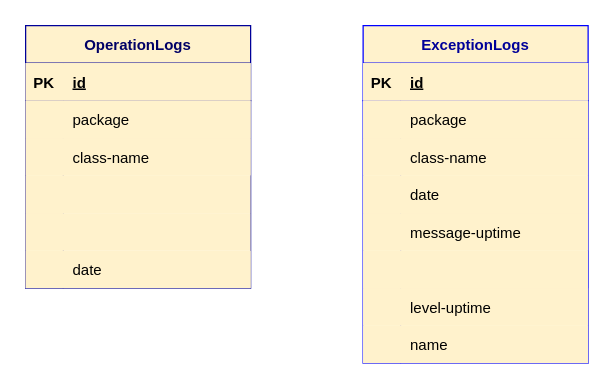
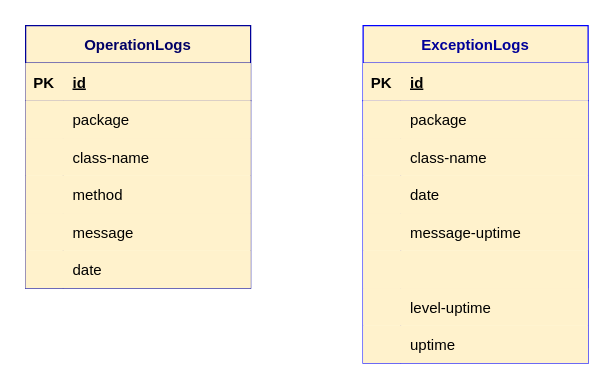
+ <mxCell id="38" value="method" style="shape=partialRectangle;connectable=0;fillColor=#fff2cc;top=0;left=0;bottom=0;right=0;align=left;spacingLeft=6;overflow=hidden;perimeterSpacing=3;strokeColor=#000099;" vertex="1" parent="36"><mxGeometry x="30" width="150" height="30" as="geometry" /></mxCell>
+ <mxCell id="41" value="message" style="shape=partialRectangle;connectable=0;fillColor=#fff2cc;top=0;left=0;bottom=0;right=0;align=left;spacingLeft=6;overflow=hidden;perimeterSpacing=3;strokeColor=#000099;" vertex="1" parent="39"><mxGeometry x="30" width="150" height="30" as="geometry" /></mxCell>
- <mxCell id="25" value="name" style="shape=partialRectangle;connectable=0;fillColor=#fff2cc;top=0;left=0;bottom=0;right=0;align=left;spacingLeft=6;overflow=hidden;strokeColor=#000066;perimeterSpacing=3;" vertex="1" parent="23"><mxGeometry x="30" width="150" height="30" as="geometry" /></mxCell>
+ <mxCell id="25" value="uptime" style="shape=partialRectangle;connectable=0;fillColor=#fff2cc;top=0;left=0;bottom=0;right=0;align=left;spacingLeft=6;overflow=hidden;strokeColor=#000066;perimeterSpacing=3;" vertex="1" parent="23"><mxGeometry x="30" width="150" height="30" as="geometry" /></mxCell>
